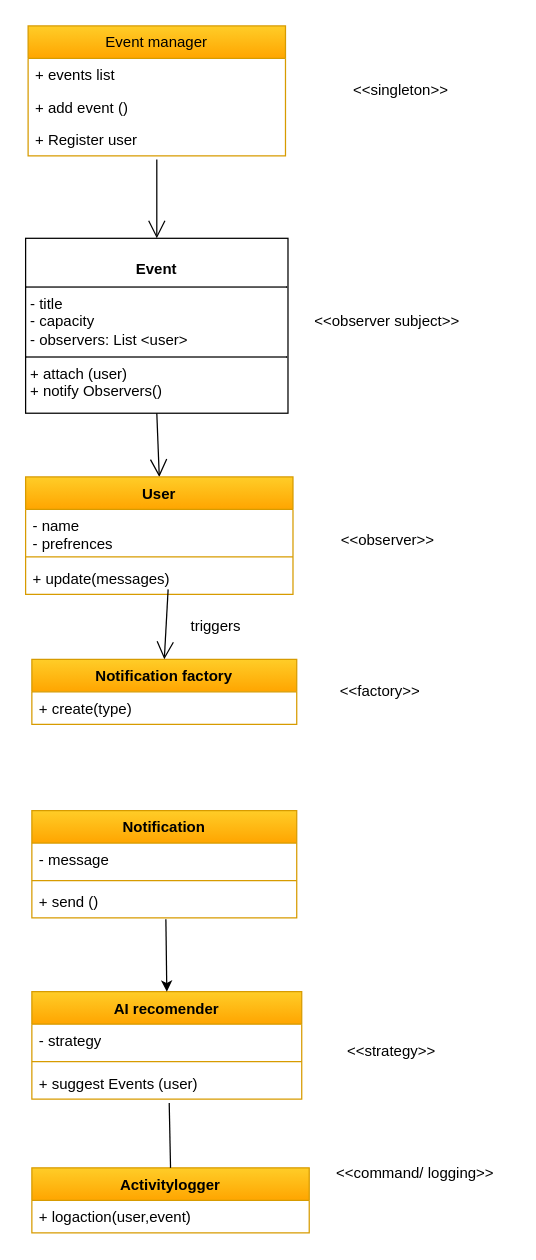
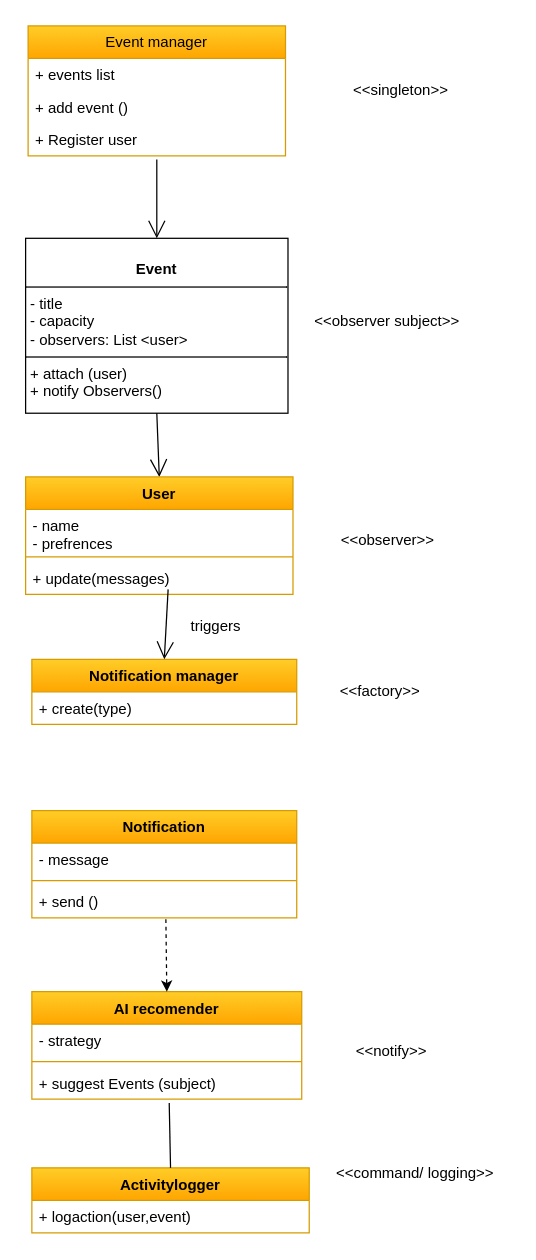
- <mxCell id="13" value="Notification factory" style="swimlane;fontStyle=1;align=center;verticalAlign=top;childLayout=stackLayout;horizontal=1;startSize=26;horizontalStack=0;resizeParent=1;resizeParentMax=0;resizeLast=0;collapsible=1;marginBottom=0;whiteSpace=wrap;html=1;fillColor=#ffcd28;gradientColor=#ffa500;strokeColor=#d79b00;" parent="1" vertex="1"><mxGeometry x="25" y="527" width="212" height="52" as="geometry" /></mxCell>
+ <mxCell id="13" value="Notification manager" style="swimlane;fontStyle=1;align=center;verticalAlign=top;childLayout=stackLayout;horizontal=1;startSize=26;horizontalStack=0;resizeParent=1;resizeParentMax=0;resizeLast=0;collapsible=1;marginBottom=0;whiteSpace=wrap;html=1;fillColor=#ffcd28;gradientColor=#ffa500;strokeColor=#d79b00;" parent="1" vertex="1"><mxGeometry x="25" y="527" width="212" height="52" as="geometry" /></mxCell>
- <mxCell id="33" value="" style="endArrow=classic;html=1;rounded=0;exitX=0.506;exitY=1.038;exitDx=0;exitDy=0;exitPerimeter=0;entryX=0.5;entryY=0;entryDx=0;entryDy=0;" parent="1" source="18" target="19" edge="1"><mxGeometry width="50" height="50" relative="1" as="geometry"><mxPoint x="265" y="790" as="sourcePoint" /><mxPoint x="315" y="740" as="targetPoint" /></mxGeometry></mxCell>
+ <mxCell id="33" value="" style="endArrow=classic;html=1;rounded=0;exitX=0.506;exitY=1.038;exitDx=0;exitDy=0;exitPerimeter=0;entryX=0.5;entryY=0;entryDx=0;entryDy=0;dashed=1;" parent="1" source="18" target="19" edge="1"><mxGeometry width="50" height="50" relative="1" as="geometry"><mxPoint x="265" y="790" as="sourcePoint" /><mxPoint x="315" y="740" as="targetPoint" /></mxGeometry></mxCell>
- <mxCell id="26" value="&amp;lt;&amp;lt;strategy&amp;gt;&amp;gt;" style="text;html=1;align=center;verticalAlign=middle;whiteSpace=wrap;rounded=0;" parent="1" vertex="1"><mxGeometry x="268" y="826" width="90" height="30" as="geometry" /></mxCell>
+ <mxCell id="26" value="&amp;lt;&amp;lt;notify&amp;gt;&amp;gt;" style="text;html=1;align=center;verticalAlign=middle;whiteSpace=wrap;rounded=0;" parent="1" vertex="1"><mxGeometry x="268" y="826" width="90" height="30" as="geometry" /></mxCell>
- <mxCell id="22" value="+ suggest Events (user)" style="text;strokeColor=none;fillColor=none;align=left;verticalAlign=top;spacingLeft=4;spacingRight=4;overflow=hidden;rotatable=0;points=[[0,0.5],[1,0.5]];portConstraint=eastwest;whiteSpace=wrap;html=1;" parent="19" vertex="1"><mxGeometry y="60" width="216" height="26" as="geometry" /></mxCell>
+ <mxCell id="22" value="+ suggest Events (subject)" style="text;strokeColor=none;fillColor=none;align=left;verticalAlign=top;spacingLeft=4;spacingRight=4;overflow=hidden;rotatable=0;points=[[0,0.5],[1,0.5]];portConstraint=eastwest;whiteSpace=wrap;html=1;" parent="19" vertex="1"><mxGeometry y="60" width="216" height="26" as="geometry" /></mxCell>
